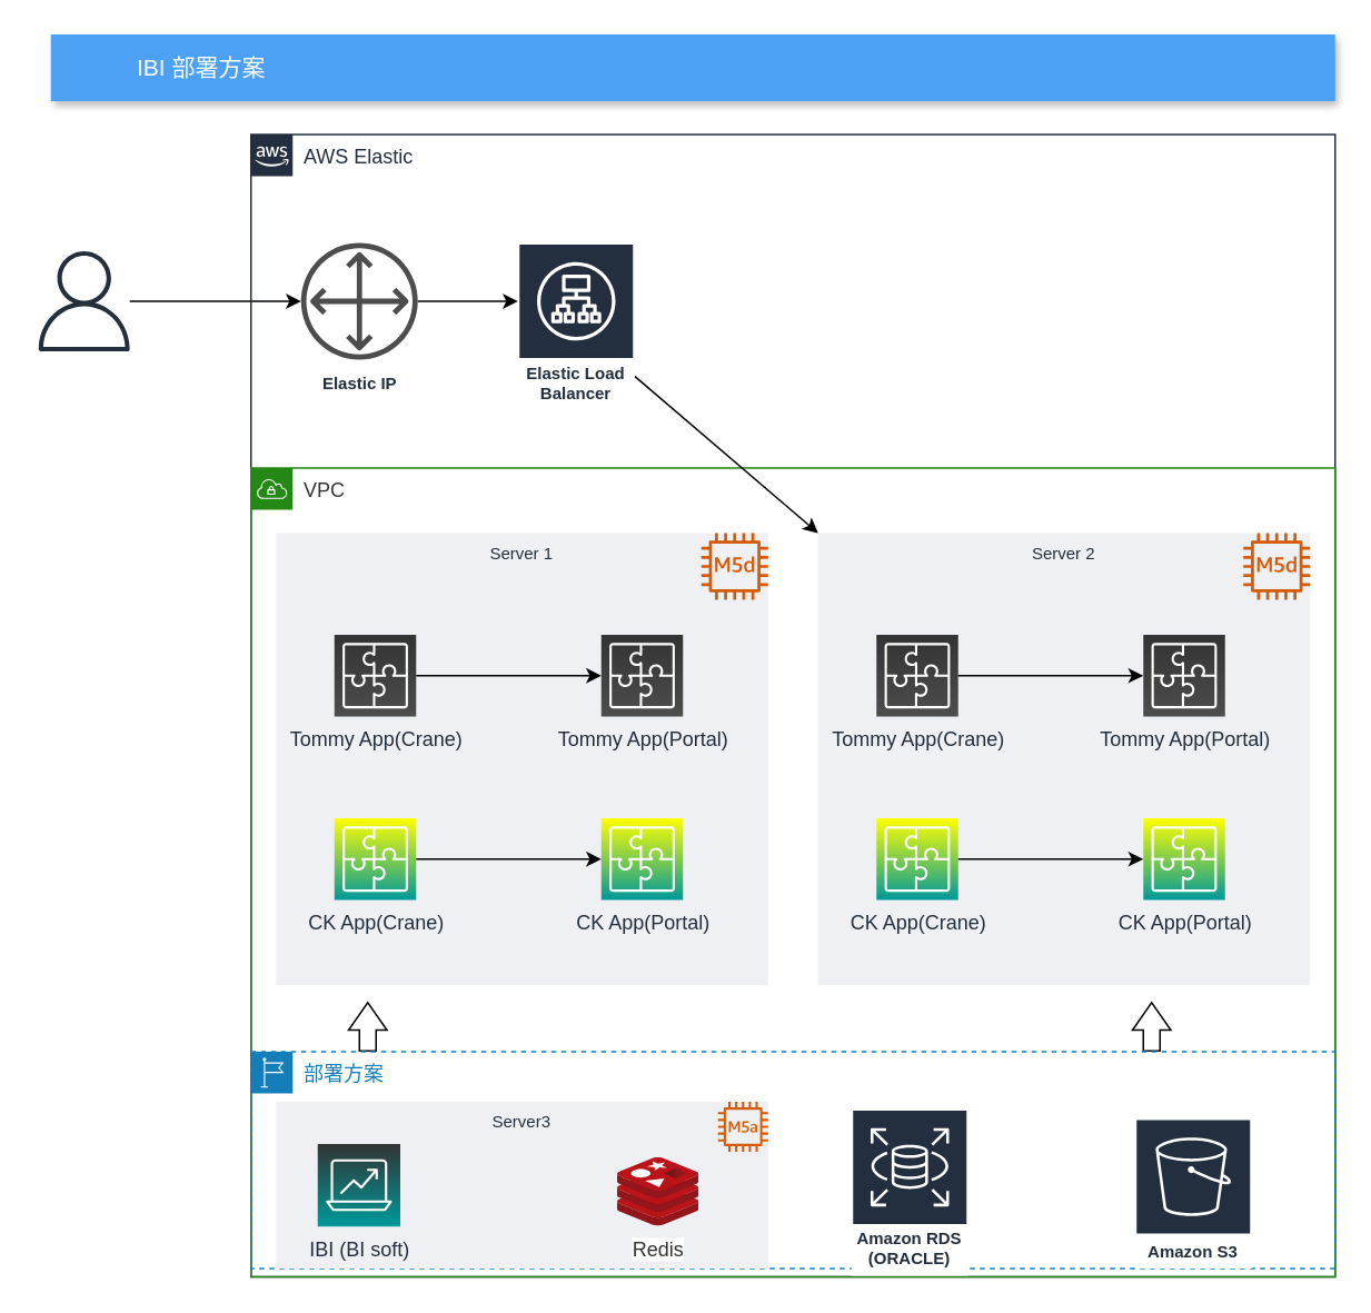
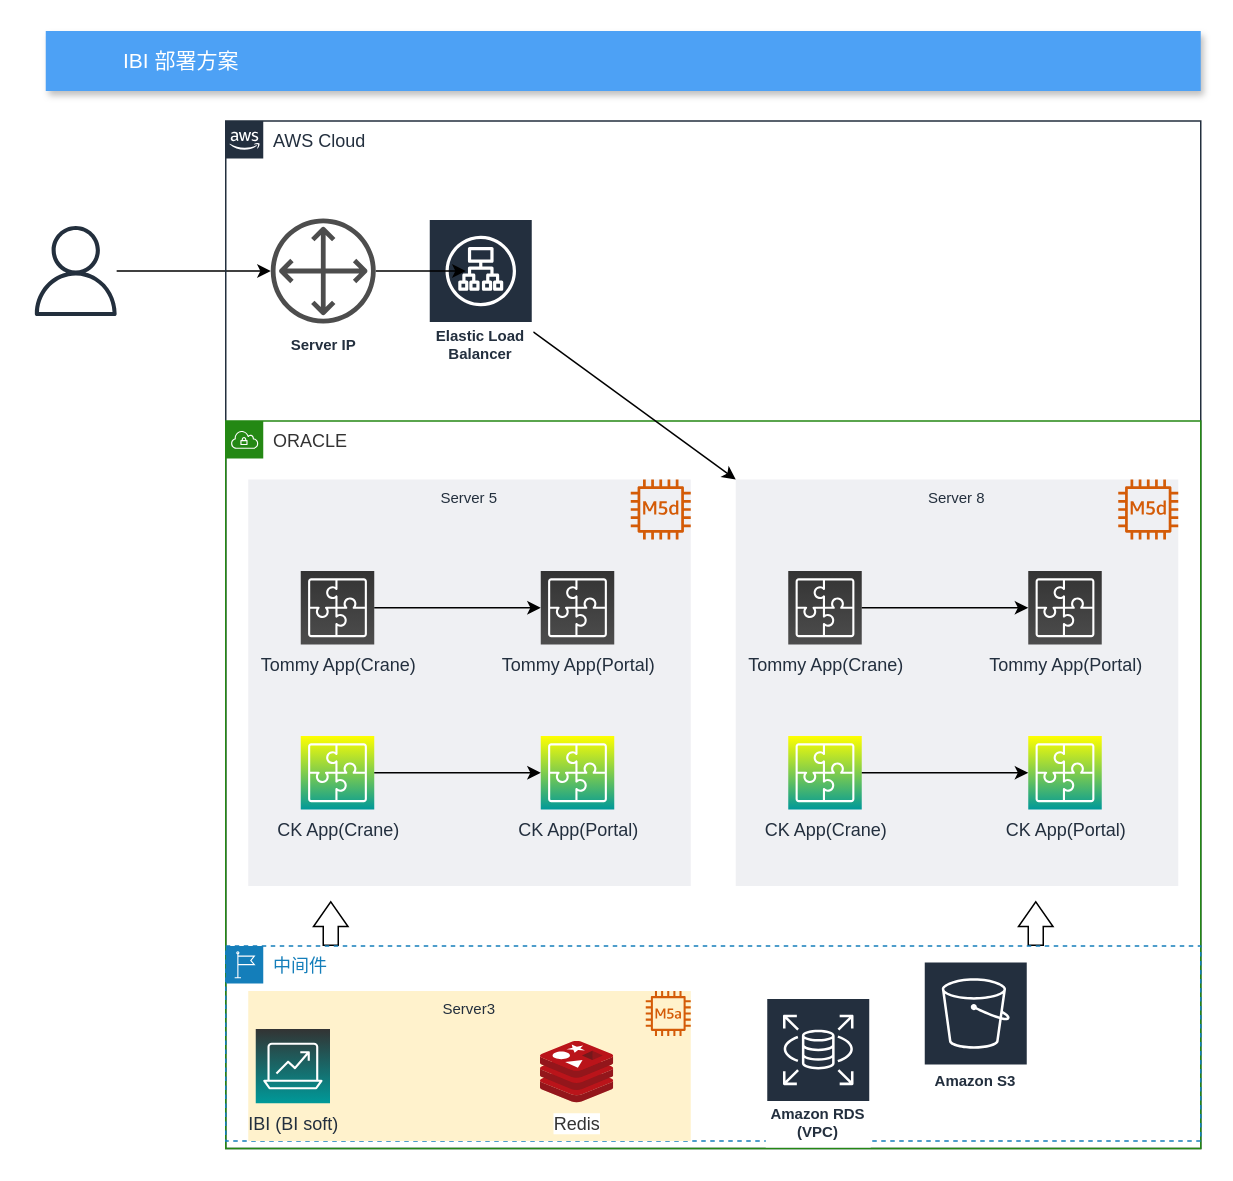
- <mxCell id="5" value="AWS Elastic" style="points=[[0,0],[0.25,0],[0.5,0],[0.75,0],[1,0],[1,0.25],[1,0.5],[1,0.75],[1,1],[0.75,1],[0.5,1],[0.25,1],[0,1],[0,0.75],[0,0.5],[0,0.25]];outlineConnect=0;gradientColor=none;html=1;whiteSpace=wrap;fontSize=12;fontStyle=0;container=1;pointerEvents=0;collapsible=0;recursiveResize=0;shape=mxgraph.aws4.group;grIcon=mxgraph.aws4.group_aws_cloud_alt;strokeColor=#232F3E;fillColor=none;verticalAlign=top;align=left;spacingLeft=30;fontColor=#232F3E;dashed=0;" vertex="1" parent="1"><mxGeometry x="150" y="80" width="650" height="685" as="geometry" /></mxCell>
+ <mxCell id="5" value="AWS Cloud" style="points=[[0,0],[0.25,0],[0.5,0],[0.75,0],[1,0],[1,0.25],[1,0.5],[1,0.75],[1,1],[0.75,1],[0.5,1],[0.25,1],[0,1],[0,0.75],[0,0.5],[0,0.25]];outlineConnect=0;gradientColor=none;html=1;whiteSpace=wrap;fontSize=12;fontStyle=0;container=1;pointerEvents=0;collapsible=0;recursiveResize=0;shape=mxgraph.aws4.group;grIcon=mxgraph.aws4.group_aws_cloud_alt;strokeColor=#232F3E;fillColor=none;verticalAlign=top;align=left;spacingLeft=30;fontColor=#232F3E;dashed=0;" vertex="1" parent="1"><mxGeometry x="150" y="80" width="650" height="685" as="geometry" /></mxCell>
- <mxCell id="29" value="Elastic Load Balancer" style="sketch=0;outlineConnect=0;fontColor=#232F3E;gradientColor=none;strokeColor=#ffffff;fillColor=#232F3E;dashed=0;verticalLabelPosition=middle;verticalAlign=bottom;align=center;html=1;whiteSpace=wrap;fontSize=10;fontStyle=1;spacing=3;shape=mxgraph.aws4.productIcon;prIcon=mxgraph.aws4.application_load_balancer;" vertex="1" parent="5"><mxGeometry x="160" y="65" width="70" height="100" as="geometry" /></mxCell>
+ <mxCell id="29" value="Elastic Load Balancer" style="sketch=0;outlineConnect=0;fontColor=#232F3E;gradientColor=none;strokeColor=#ffffff;fillColor=#232F3E;dashed=0;verticalLabelPosition=middle;verticalAlign=bottom;align=center;html=1;whiteSpace=wrap;fontSize=10;fontStyle=1;spacing=3;shape=mxgraph.aws4.productIcon;prIcon=mxgraph.aws4.application_load_balancer;" vertex="1" parent="5"><mxGeometry x="135" y="65" width="70" height="100" as="geometry" /></mxCell>
- <mxCell id="31" value="&lt;b&gt;&lt;font style=&quot;font-size: 10px&quot;&gt;Elastic IP&lt;/font&gt;&lt;/b&gt;" style="sketch=0;outlineConnect=0;fontColor=#232F3E;gradientColor=none;fillColor=#4D4D4D;strokeColor=none;dashed=0;verticalLabelPosition=bottom;verticalAlign=top;align=center;html=1;fontSize=12;fontStyle=0;aspect=fixed;pointerEvents=1;shape=mxgraph.aws4.customer_gateway;" vertex="1" parent="5"><mxGeometry x="30" y="65" width="70" height="70" as="geometry" /></mxCell>
+ <mxCell id="31" value="&lt;b&gt;&lt;font style=&quot;font-size: 10px&quot;&gt;Server IP&lt;/font&gt;&lt;/b&gt;" style="sketch=0;outlineConnect=0;fontColor=#232F3E;gradientColor=none;fillColor=#4D4D4D;strokeColor=none;dashed=0;verticalLabelPosition=bottom;verticalAlign=top;align=center;html=1;fontSize=12;fontStyle=0;aspect=fixed;pointerEvents=1;shape=mxgraph.aws4.customer_gateway;" vertex="1" parent="5"><mxGeometry x="30" y="65" width="70" height="70" as="geometry" /></mxCell>
- <mxCell id="6" value="VPC" style="points=[[0,0],[0.25,0],[0.5,0],[0.75,0],[1,0],[1,0.25],[1,0.5],[1,0.75],[1,1],[0.75,1],[0.5,1],[0.25,1],[0,1],[0,0.75],[0,0.5],[0,0.25]];outlineConnect=0;gradientColor=none;html=1;whiteSpace=wrap;fontSize=12;fontStyle=0;container=1;pointerEvents=0;collapsible=0;recursiveResize=0;shape=mxgraph.aws4.group;grIcon=mxgraph.aws4.group_vpc;strokeColor=#248814;fillColor=none;verticalAlign=top;align=left;spacingLeft=30;fontColor=#333333;dashed=0;" vertex="1" parent="5"><mxGeometry y="200" width="650" height="485" as="geometry" /></mxCell>
+ <mxCell id="6" value="ORACLE" style="points=[[0,0],[0.25,0],[0.5,0],[0.75,0],[1,0],[1,0.25],[1,0.5],[1,0.75],[1,1],[0.75,1],[0.5,1],[0.25,1],[0,1],[0,0.75],[0,0.5],[0,0.25]];outlineConnect=0;gradientColor=none;html=1;whiteSpace=wrap;fontSize=12;fontStyle=0;container=1;pointerEvents=0;collapsible=0;recursiveResize=0;shape=mxgraph.aws4.group;grIcon=mxgraph.aws4.group_vpc;strokeColor=#248814;fillColor=none;verticalAlign=top;align=left;spacingLeft=30;fontColor=#333333;dashed=0;" vertex="1" parent="5"><mxGeometry y="200" width="650" height="485" as="geometry" /></mxCell>
- <mxCell id="9" value="Server 1" style="fillColor=#EFF0F3;strokeColor=none;dashed=0;verticalAlign=top;fontStyle=0;fontColor=#232F3D;fontSize=10;" vertex="1" parent="8"><mxGeometry width="295" height="271" as="geometry" /></mxCell>
+ <mxCell id="9" value="Server 5" style="fillColor=#EFF0F3;strokeColor=none;dashed=0;verticalAlign=top;fontStyle=0;fontColor=#232F3D;fontSize=10;" vertex="1" parent="8"><mxGeometry width="295" height="271" as="geometry" /></mxCell>
- <mxCell id="18" value="Server 2" style="fillColor=#EFF0F3;strokeColor=none;dashed=0;verticalAlign=top;fontStyle=0;fontColor=#232F3D;fontSize=10;" vertex="1" parent="17"><mxGeometry width="295" height="271" as="geometry" /></mxCell>
+ <mxCell id="18" value="Server 8" style="fillColor=#EFF0F3;strokeColor=none;dashed=0;verticalAlign=top;fontStyle=0;fontColor=#232F3D;fontSize=10;" vertex="1" parent="17"><mxGeometry width="295" height="271" as="geometry" /></mxCell>
- <mxCell id="32" value="部署方案" style="points=[[0,0],[0.25,0],[0.5,0],[0.75,0],[1,0],[1,0.25],[1,0.5],[1,0.75],[1,1],[0.75,1],[0.5,1],[0.25,1],[0,1],[0,0.75],[0,0.5],[0,0.25]];outlineConnect=0;gradientColor=none;html=1;whiteSpace=wrap;fontSize=12;fontStyle=0;container=1;pointerEvents=0;collapsible=0;recursiveResize=0;shape=mxgraph.aws4.group;grIcon=mxgraph.aws4.group_region;strokeColor=#147EBA;fillColor=none;verticalAlign=top;align=left;spacingLeft=30;fontColor=#147EBA;dashed=1;" vertex="1" parent="1"><mxGeometry x="150" y="630" width="650" height="130" as="geometry" /></mxCell>
+ <mxCell id="32" value="中间件" style="points=[[0,0],[0.25,0],[0.5,0],[0.75,0],[1,0],[1,0.25],[1,0.5],[1,0.75],[1,1],[0.75,1],[0.5,1],[0.25,1],[0,1],[0,0.75],[0,0.5],[0,0.25]];outlineConnect=0;gradientColor=none;html=1;whiteSpace=wrap;fontSize=12;fontStyle=0;container=1;pointerEvents=0;collapsible=0;recursiveResize=0;shape=mxgraph.aws4.group;grIcon=mxgraph.aws4.group_region;strokeColor=#147EBA;fillColor=none;verticalAlign=top;align=left;spacingLeft=30;fontColor=#147EBA;dashed=1;" vertex="1" parent="1"><mxGeometry x="150" y="630" width="650" height="130" as="geometry" /></mxCell>
- <mxCell id="34" value="IBI (BI soft)" style="sketch=0;points=[[0,0,0],[0.25,0,0],[0.5,0,0],[0.75,0,0],[1,0,0],[0,1,0],[0.25,1,0],[0.5,1,0],[0.75,1,0],[1,1,0],[0,0.25,0],[0,0.5,0],[0,0.75,0],[1,0.25,0],[1,0.5,0],[1,0.75,0]];outlineConnect=0;fontColor=#232F3E;gradientColor=#333333;gradientDirection=north;fillColor=#009999;strokeColor=#ffffff;dashed=0;verticalLabelPosition=bottom;verticalAlign=top;align=center;html=1;fontSize=12;fontStyle=0;aspect=fixed;shape=mxgraph.aws4.resourceIcon;resIcon=mxgraph.aws4.analytics;" vertex="1" parent="32"><mxGeometry x="40" y="55.25" width="49.5" height="49.5" as="geometry" /></mxCell>
+ <mxCell id="34" value="IBI (BI soft)" style="sketch=0;points=[[0,0,0],[0.25,0,0],[0.5,0,0],[0.75,0,0],[1,0,0],[0,1,0],[0.25,1,0],[0.5,1,0],[0.75,1,0],[1,1,0],[0,0.25,0],[0,0.5,0],[0,0.75,0],[1,0.25,0],[1,0.5,0],[1,0.75,0]];outlineConnect=0;fontColor=#232F3E;gradientColor=#333333;gradientDirection=north;fillColor=#009999;strokeColor=#ffffff;dashed=0;verticalLabelPosition=bottom;verticalAlign=top;align=center;html=1;fontSize=12;fontStyle=0;aspect=fixed;shape=mxgraph.aws4.resourceIcon;resIcon=mxgraph.aws4.analytics;" vertex="1" parent="32"><mxGeometry x="20" y="55.25" width="49.5" height="49.5" as="geometry" /></mxCell>
- <mxCell id="33" value="Server3" style="fillColor=#EFF0F3;strokeColor=none;dashed=0;verticalAlign=top;fontStyle=0;fontColor=#232F3D;fontSize=10;" vertex="1" parent="32"><mxGeometry x="15" y="30" width="295" height="100" as="geometry" /></mxCell>
+ <mxCell id="33" value="Server3" style="fillColor=#fff2cc;strokeColor=none;dashed=0;verticalAlign=top;fontStyle=0;fontColor=#232F3D;fontSize=10;" vertex="1" parent="32"><mxGeometry x="15" y="30" width="295" height="100" as="geometry" /></mxCell>
- <mxCell id="35" value="Redis" style="sketch=0;aspect=fixed;html=1;points=[];align=center;image;fontSize=12;image=img/lib/mscae/Cache_Redis_Product.svg;fontColor=#333333;fillColor=#009999;gradientColor=#333333;" vertex="1" parent="32"><mxGeometry x="220" y="63.75" width="48.81" height="41" as="geometry" /></mxCell>
+ <mxCell id="35" value="Redis" style="sketch=0;aspect=fixed;html=1;points=[];align=center;image;fontSize=12;image=img/lib/mscae/Cache_Redis_Product.svg;fontColor=#333333;fillColor=#009999;gradientColor=#333333;" vertex="1" parent="32"><mxGeometry x="210" y="63.75" width="48.81" height="41" as="geometry" /></mxCell>
- <mxCell id="38" value="Amazon S3" style="sketch=0;outlineConnect=0;fontColor=#232F3E;gradientColor=none;strokeColor=#ffffff;fillColor=#232F3E;dashed=0;verticalLabelPosition=middle;verticalAlign=bottom;align=center;html=1;whiteSpace=wrap;fontSize=10;fontStyle=1;spacing=3;shape=mxgraph.aws4.productIcon;prIcon=mxgraph.aws4.s3;" vertex="1" parent="32"><mxGeometry x="530" y="40" width="70" height="90" as="geometry" /></mxCell>
+ <mxCell id="38" value="Amazon S3" style="sketch=0;outlineConnect=0;fontColor=#232F3E;gradientColor=none;strokeColor=#ffffff;fillColor=#232F3E;dashed=0;verticalLabelPosition=middle;verticalAlign=bottom;align=center;html=1;whiteSpace=wrap;fontSize=10;fontStyle=1;spacing=3;shape=mxgraph.aws4.productIcon;prIcon=mxgraph.aws4.s3;" vertex="1" parent="32"><mxGeometry x="465" y="10" width="70" height="90" as="geometry" /></mxCell>
- <mxCell id="37" value="Amazon RDS (ORACLE)" style="sketch=0;outlineConnect=0;fontColor=#232F3E;gradientColor=none;strokeColor=#ffffff;fillColor=#232F3E;dashed=0;verticalLabelPosition=middle;verticalAlign=bottom;align=center;html=1;whiteSpace=wrap;fontSize=10;fontStyle=1;spacing=3;shape=mxgraph.aws4.productIcon;prIcon=mxgraph.aws4.rds;" vertex="1" parent="32"><mxGeometry x="360" y="34.25" width="70" height="100" as="geometry" /></mxCell>
+ <mxCell id="37" value="Amazon RDS (VPC)" style="sketch=0;outlineConnect=0;fontColor=#232F3E;gradientColor=none;strokeColor=#ffffff;fillColor=#232F3E;dashed=0;verticalLabelPosition=middle;verticalAlign=bottom;align=center;html=1;whiteSpace=wrap;fontSize=10;fontStyle=1;spacing=3;shape=mxgraph.aws4.productIcon;prIcon=mxgraph.aws4.rds;" vertex="1" parent="32"><mxGeometry x="360" y="34.25" width="70" height="100" as="geometry" /></mxCell>
